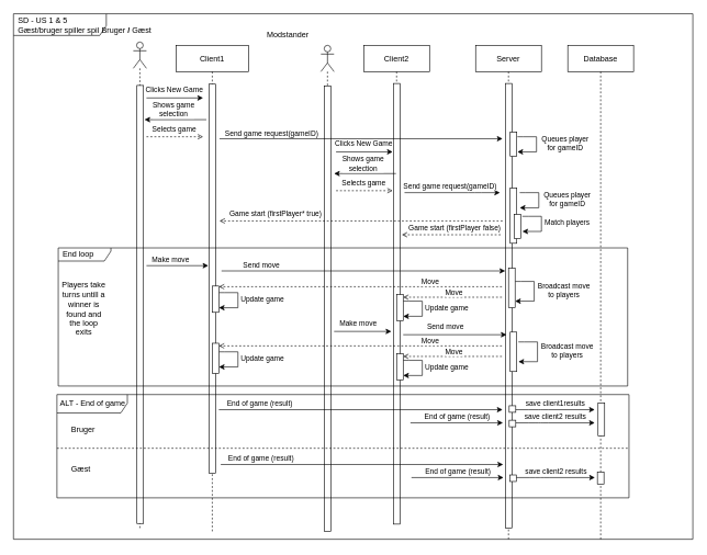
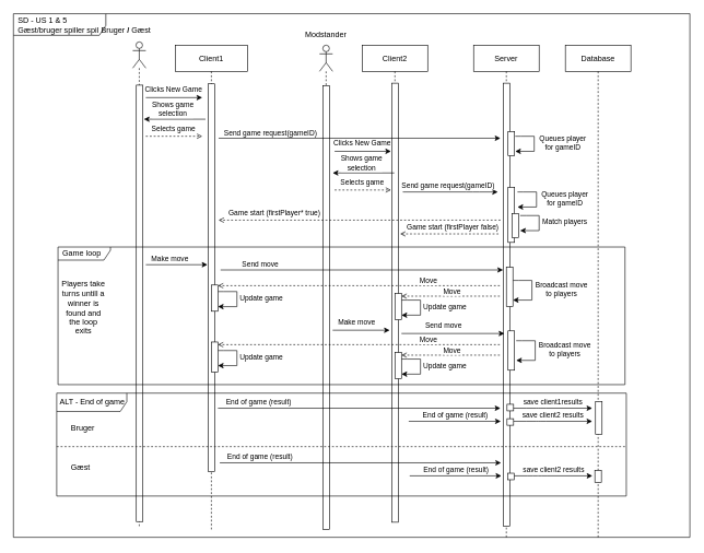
- <mxCell id="67" value="Modstander" style="text;html=1;strokeColor=none;fillColor=none;align=center;verticalAlign=middle;whiteSpace=wrap;rounded=0;" parent="1" vertex="1"><mxGeometry x="417" y="43" width="40" height="20" as="geometry" /></mxCell>
+ <mxCell id="67" value="Modstander" style="text;html=1;strokeColor=none;fillColor=none;align=center;verticalAlign=middle;whiteSpace=wrap;rounded=0;" parent="1" vertex="1"><mxGeometry x="477" y="43" width="40" height="20" as="geometry" /></mxCell>
- <mxCell id="92" value="End loop" style="shape=umlFrame;whiteSpace=wrap;html=1;width=80;height=20;boundedLbl=1;verticalAlign=middle;align=left;spacingLeft=5;" parent="1" vertex="1"><mxGeometry x="88" y="376" width="865" height="210" as="geometry" /></mxCell>
+ <mxCell id="92" value="Game loop" style="shape=umlFrame;whiteSpace=wrap;html=1;width=80;height=20;boundedLbl=1;verticalAlign=middle;align=left;spacingLeft=5;" parent="1" vertex="1"><mxGeometry x="88" y="376" width="865" height="210" as="geometry" /></mxCell>
